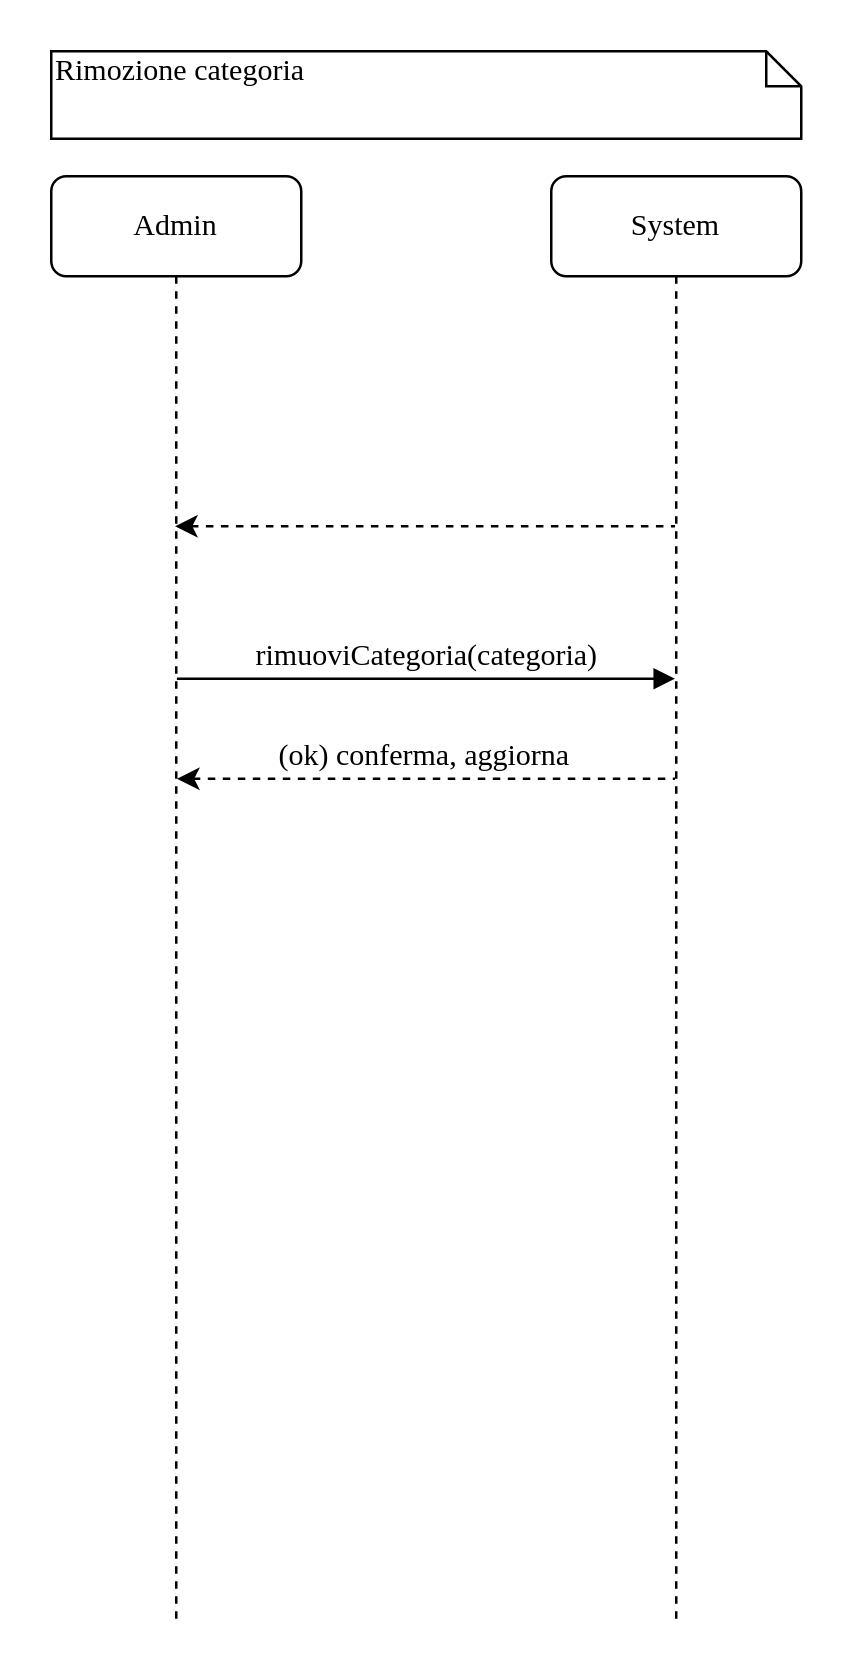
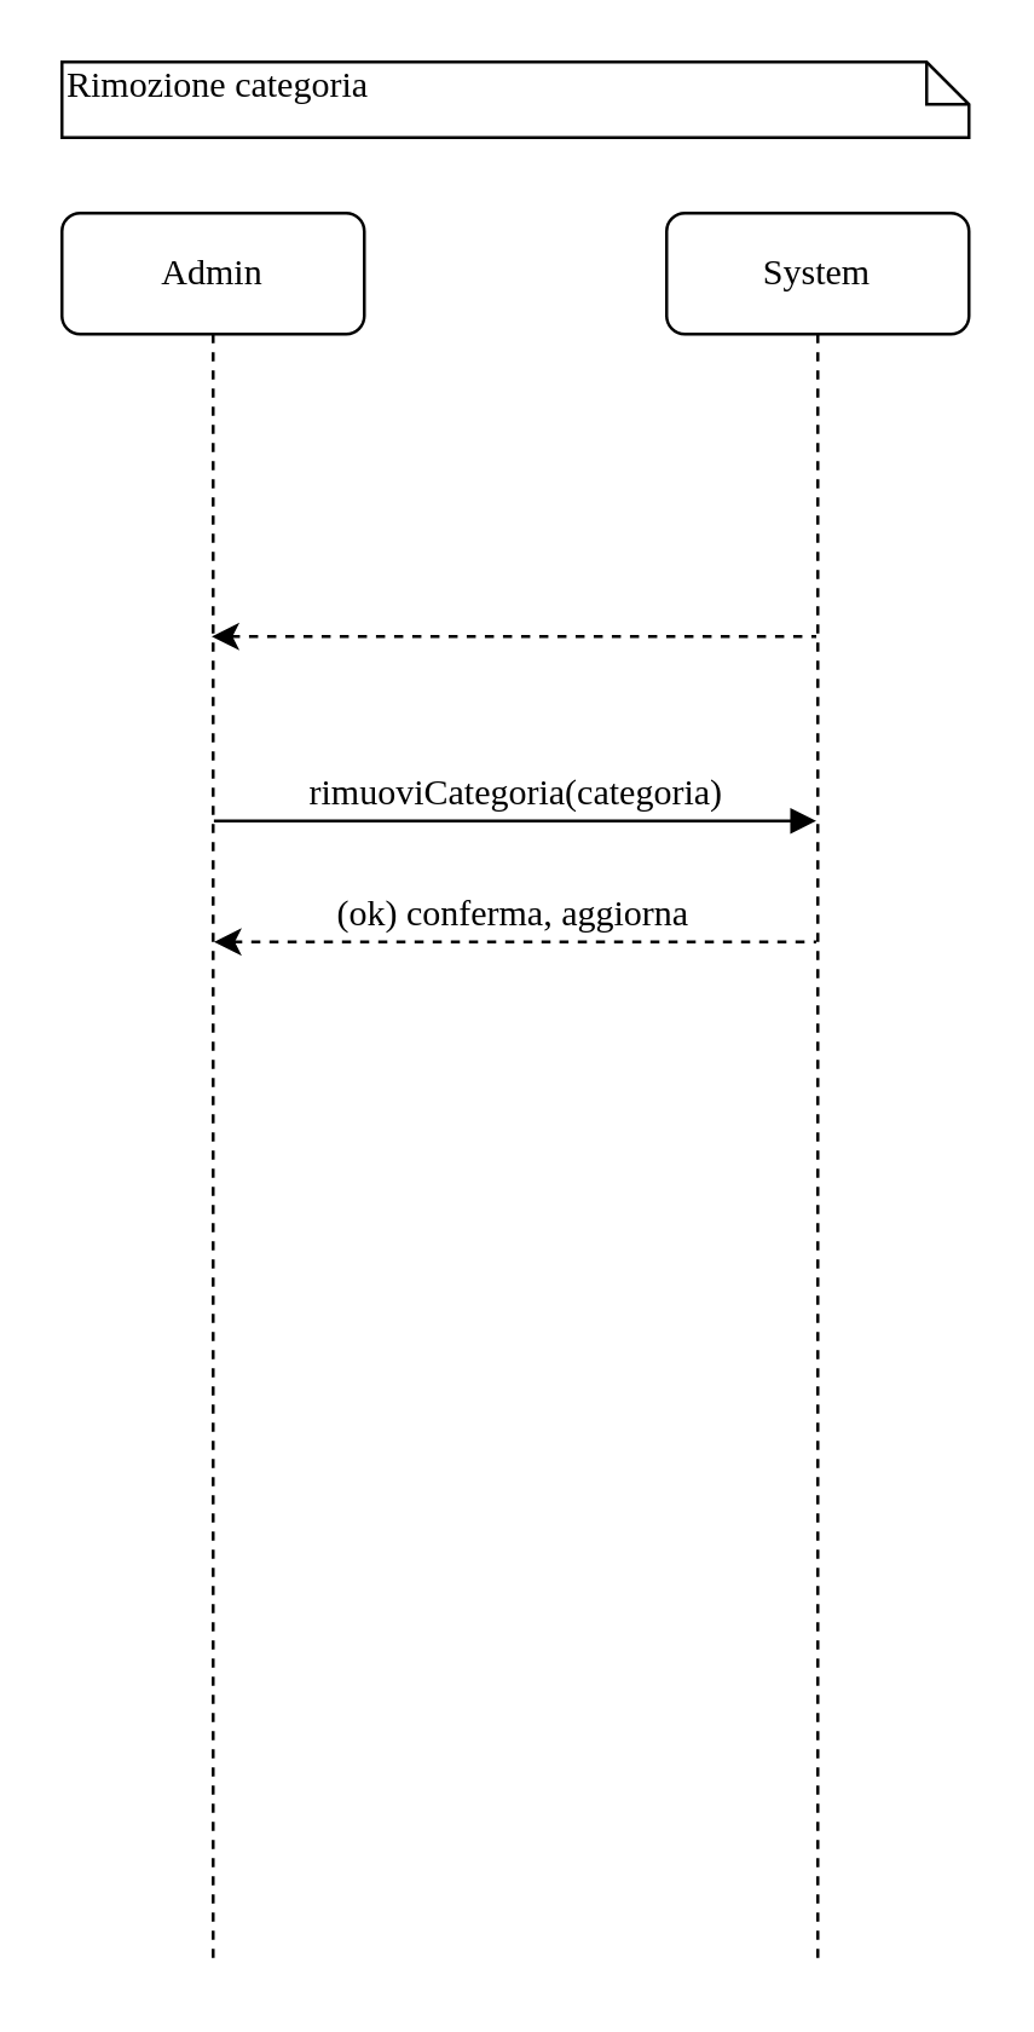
- <mxCell id="4" value="Rimozione categoria" style="shape=note;whiteSpace=wrap;html=1;size=14;verticalAlign=top;align=left;spacingTop=-6;rounded=0;shadow=0;comic=0;labelBackgroundColor=none;strokeWidth=1;fontFamily=Verdana;fontSize=12" vertex="1" parent="1"><mxGeometry x="20" y="20" width="300" height="35" as="geometry" /></mxCell>
+ <mxCell id="4" value="Rimozione categoria" style="shape=note;whiteSpace=wrap;html=1;size=14;verticalAlign=top;align=left;spacingTop=-6;rounded=0;shadow=0;comic=0;labelBackgroundColor=none;strokeWidth=1;fontFamily=Verdana;fontSize=12" vertex="1" parent="1"><mxGeometry x="20" y="20" width="300" height="25" as="geometry" /></mxCell>
